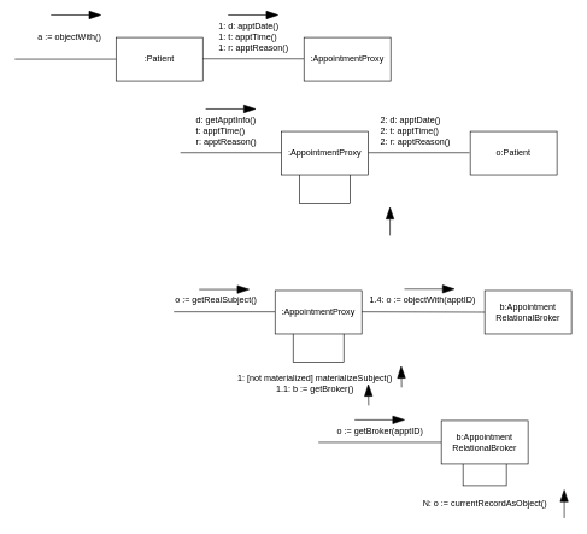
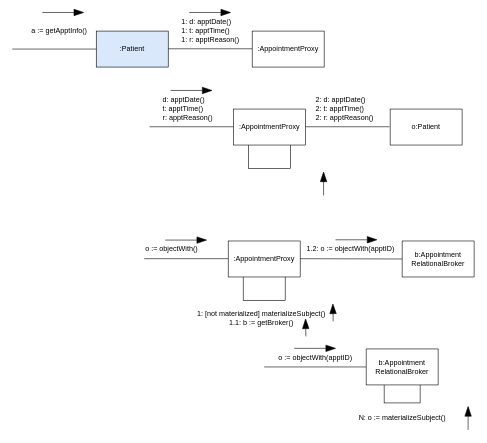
- <mxCell id="5" value="a := objectWith()" style="text;html=1;align=left;verticalAlign=middle;resizable=0;points=[];autosize=1;strokeColor=none;fillColor=none;" vertex="1" parent="1"><mxGeometry x="50" y="35" width="120" height="30" as="geometry" /></mxCell>
+ <mxCell id="5" value="a := getApptInfo()" style="text;html=1;align=left;verticalAlign=middle;resizable=0;points=[];autosize=1;strokeColor=none;fillColor=none;" vertex="1" parent="1"><mxGeometry x="50" y="35" width="120" height="30" as="geometry" /></mxCell>
- <mxCell id="3" value=":Patient" style="rounded=0;whiteSpace=wrap;html=1;" vertex="1" parent="1"><mxGeometry x="160" y="51" width="120" height="60" as="geometry" /></mxCell>
+ <mxCell id="3" value=":Patient" style="rounded=0;whiteSpace=wrap;html=1;fillColor=#dae8fc;" vertex="1" parent="1"><mxGeometry x="160" y="51" width="120" height="60" as="geometry" /></mxCell>
- <mxCell id="13" value="d: getApptInfo()&lt;div&gt;t: apptTime()&lt;/div&gt;&lt;div&gt;r: apptReason()&lt;br&gt;&lt;/div&gt;" style="text;html=1;align=left;verticalAlign=middle;resizable=0;points=[];autosize=1;strokeColor=none;fillColor=none;" vertex="1" parent="1"><mxGeometry x="269" y="150" width="110" height="60" as="geometry" /></mxCell>
+ <mxCell id="13" value="d: apptDate()&lt;div&gt;t: apptTime()&lt;/div&gt;&lt;div&gt;r: apptReason()&lt;br&gt;&lt;/div&gt;" style="text;html=1;align=left;verticalAlign=middle;resizable=0;points=[];autosize=1;strokeColor=none;fillColor=none;" vertex="1" parent="1"><mxGeometry x="269" y="150" width="110" height="60" as="geometry" /></mxCell>
- <mxCell id="22" value="o := getRealSubject()" style="text;html=1;align=left;verticalAlign=middle;resizable=0;points=[];autosize=1;strokeColor=none;fillColor=none;" vertex="1" parent="1"><mxGeometry x="240" y="400" width="140" height="30" as="geometry" /></mxCell>
+ <mxCell id="22" value="o := objectWith()" style="text;html=1;align=left;verticalAlign=middle;resizable=0;points=[];autosize=1;strokeColor=none;fillColor=none;" vertex="1" parent="1"><mxGeometry x="240" y="400" width="140" height="30" as="geometry" /></mxCell>
- <mxCell id="25" value="1.4: o := objectWith(apptID)" style="text;html=1;align=left;verticalAlign=middle;resizable=0;points=[];autosize=1;strokeColor=none;fillColor=none;" vertex="1" parent="1"><mxGeometry x="509" y="400" width="170" height="30" as="geometry" /></mxCell>
+ <mxCell id="25" value="1.2: o := objectWith(apptID)" style="text;html=1;align=left;verticalAlign=middle;resizable=0;points=[];autosize=1;strokeColor=none;fillColor=none;" vertex="1" parent="1"><mxGeometry x="509" y="400" width="170" height="30" as="geometry" /></mxCell>
- <mxCell id="32" value="o := getBroker(apptID)" style="text;html=1;align=center;verticalAlign=middle;resizable=0;points=[];autosize=1;strokeColor=none;fillColor=none;" vertex="1" parent="1"><mxGeometry x="450" y="581" width="150" height="30" as="geometry" /></mxCell>
+ <mxCell id="32" value="o := objectWith(apptID)" style="text;html=1;align=center;verticalAlign=middle;resizable=0;points=[];autosize=1;strokeColor=none;fillColor=none;" vertex="1" parent="1"><mxGeometry x="450" y="581" width="150" height="30" as="geometry" /></mxCell>
- <mxCell id="34" value="N: o := currentRecordAsObject()" style="text;html=1;align=center;verticalAlign=middle;resizable=0;points=[];autosize=1;strokeColor=none;fillColor=none;" vertex="1" parent="1"><mxGeometry x="570" y="681" width="200" height="30" as="geometry" /></mxCell>
+ <mxCell id="34" value="N: o := materializeSubject()" style="text;html=1;align=center;verticalAlign=middle;resizable=0;points=[];autosize=1;strokeColor=none;fillColor=none;" vertex="1" parent="1"><mxGeometry x="570" y="681" width="200" height="30" as="geometry" /></mxCell>
